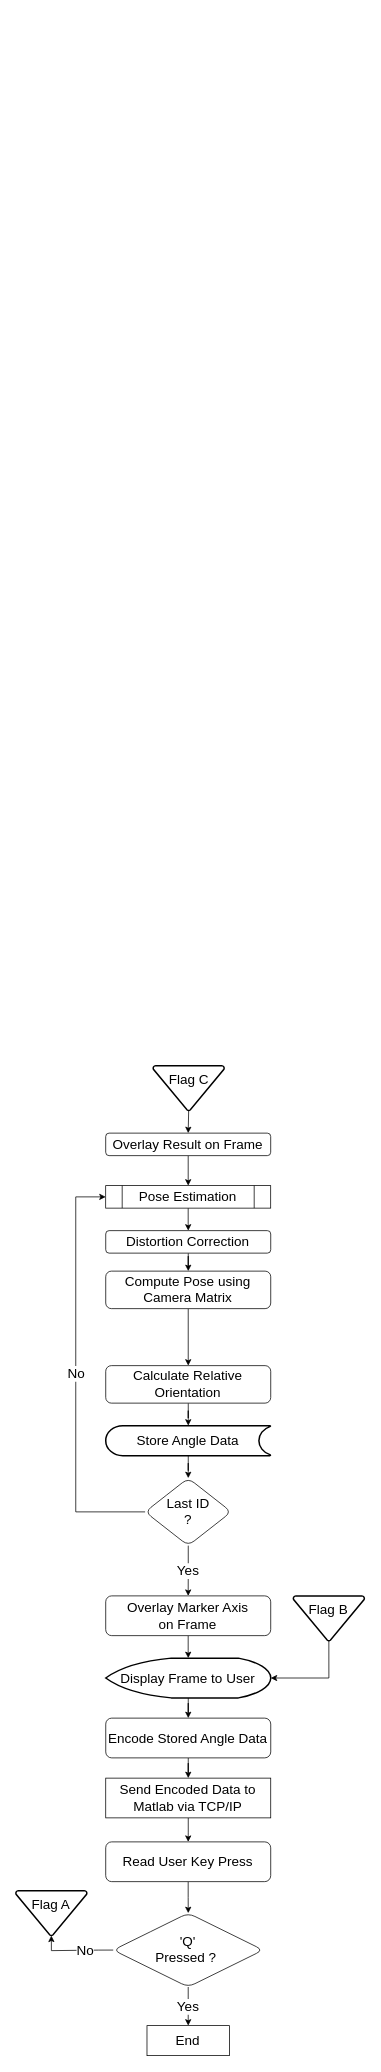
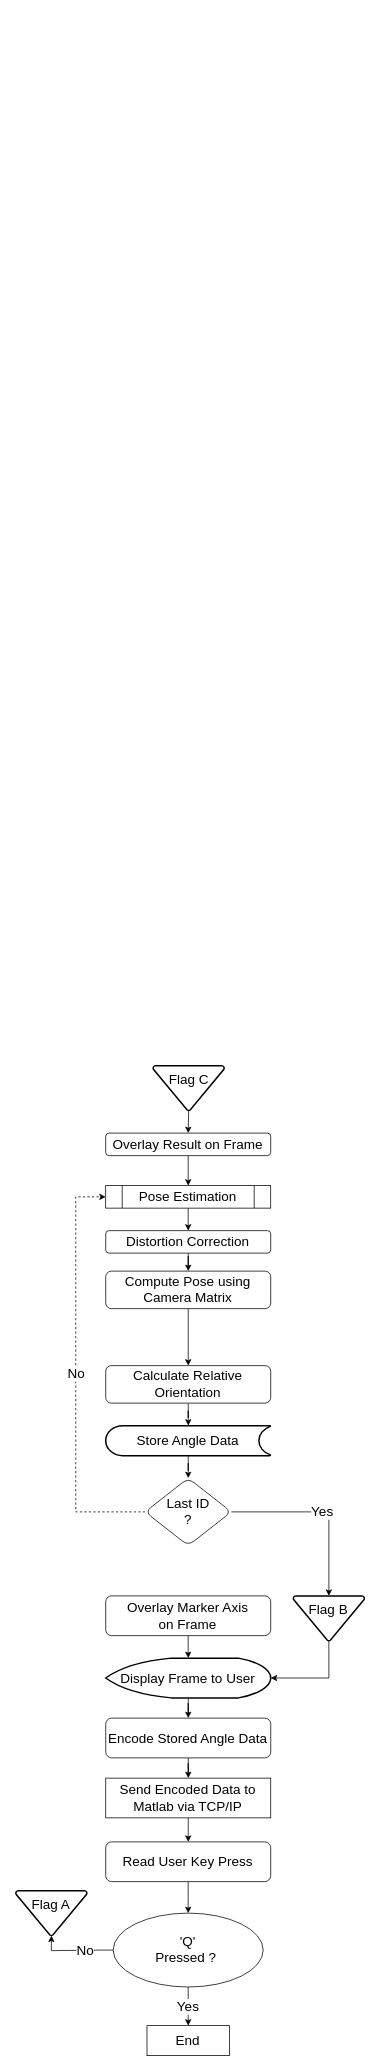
- <mxCell id="15" value="No" style="edgeStyle=orthogonalEdgeStyle;rounded=0;orthogonalLoop=1;jettySize=auto;html=1;exitX=0;exitY=0.5;exitDx=0;exitDy=0;entryX=0;entryY=0.5;entryDx=0;entryDy=0;fontSize=18;" parent="1" source="17" target="8" edge="1"><mxGeometry x="-0.0" relative="1" as="geometry"><Array as="points"><mxPoint x="100.47" y="2015" /><mxPoint x="100.47" y="1595" /></Array><mxPoint as="offset" /></mxGeometry></mxCell>
+ <mxCell id="15" value="No" style="edgeStyle=orthogonalEdgeStyle;rounded=0;orthogonalLoop=1;jettySize=auto;html=1;exitX=0;exitY=0.5;exitDx=0;exitDy=0;entryX=0;entryY=0.5;entryDx=0;entryDy=0;fontSize=18;dashed=1;" parent="1" source="17" target="8" edge="1"><mxGeometry x="-0.0" relative="1" as="geometry"><Array as="points"><mxPoint x="100.47" y="2015" /><mxPoint x="100.47" y="1595" /></Array><mxPoint as="offset" /></mxGeometry></mxCell>
- <mxCell id="16" value="Yes" style="edgeStyle=orthogonalEdgeStyle;rounded=0;orthogonalLoop=1;jettySize=auto;html=1;fontSize=18;" parent="1" source="17" target="19" edge="1"><mxGeometry relative="1" as="geometry" /></mxCell>
+ <mxCell id="16" value="Yes" style="edgeStyle=orthogonalEdgeStyle;rounded=0;orthogonalLoop=1;jettySize=auto;html=1;fontSize=18;" parent="1" source="17" target="36" edge="1"><mxGeometry relative="1" as="geometry" /></mxCell>
- <mxCell id="34" value="'Q' &lt;br&gt;Pressed ?&amp;nbsp;" style="rhombus;whiteSpace=wrap;html=1;fontSize=18;rounded=1;" parent="1" vertex="1"><mxGeometry x="150.45" y="2550" width="199.97" height="98.5" as="geometry" /></mxCell>
+ <mxCell id="34" value="'Q' &lt;br&gt;Pressed ?&amp;nbsp;" style="ellipse;whiteSpace=wrap;html=1;fontSize=18;" parent="1" vertex="1"><mxGeometry x="150.45" y="2550" width="199.97" height="98.5" as="geometry" /></mxCell>
